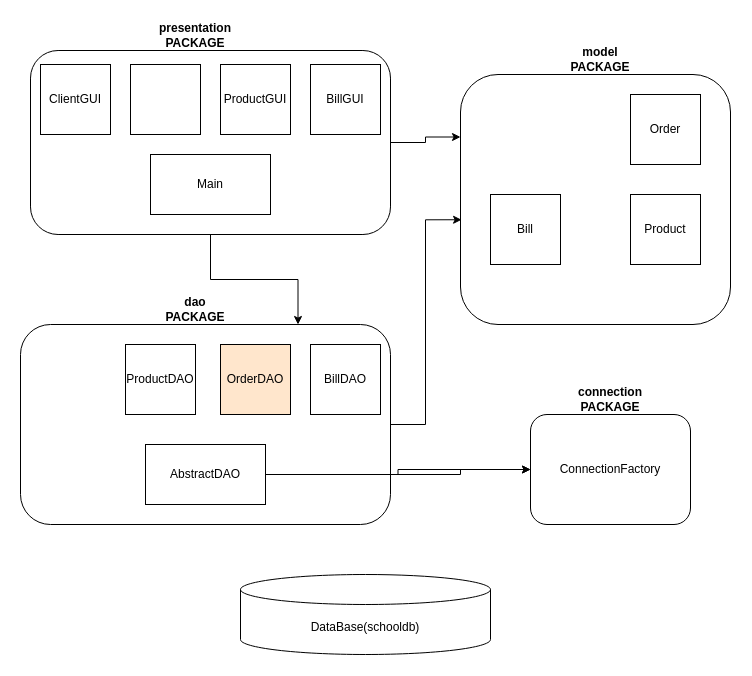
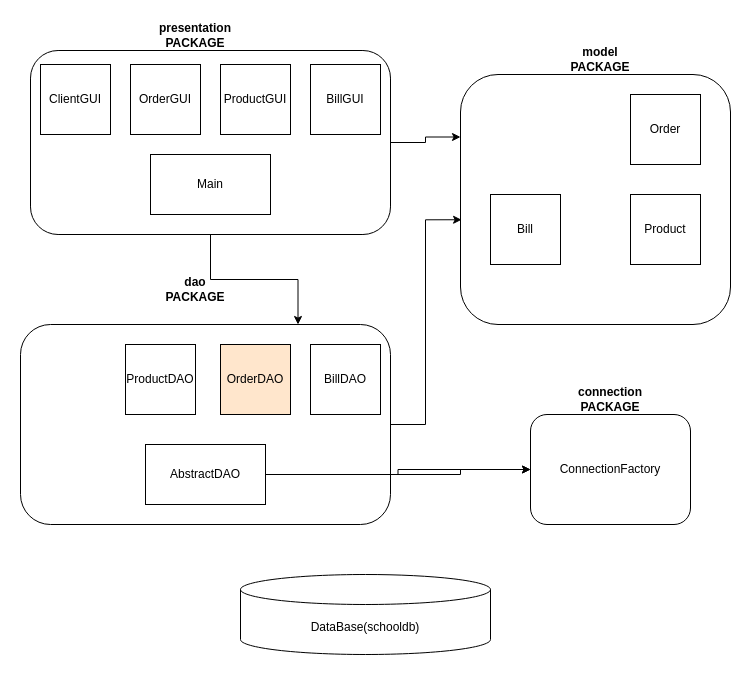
+ <mxCell id="11" value="OrderGUI" style="text;html=1;strokeColor=none;fillColor=none;align=center;verticalAlign=middle;whiteSpace=wrap;rounded=0;" vertex="1" parent="1"><mxGeometry x="135" y="84" width="60" height="30" as="geometry" /></mxCell>
- <mxCell id="23" value="&lt;b&gt;dao PACKAGE&lt;/b&gt;" style="text;html=1;strokeColor=none;fillColor=none;align=center;verticalAlign=middle;whiteSpace=wrap;rounded=0;" vertex="1" parent="1"><mxGeometry x="165" y="294" width="60" height="30" as="geometry" /></mxCell>
+ <mxCell id="23" value="&lt;b&gt;dao PACKAGE&lt;/b&gt;" style="text;html=1;strokeColor=none;fillColor=none;align=center;verticalAlign=middle;whiteSpace=wrap;rounded=0;" vertex="1" parent="1"><mxGeometry x="165" y="274" width="60" height="30" as="geometry" /></mxCell>
